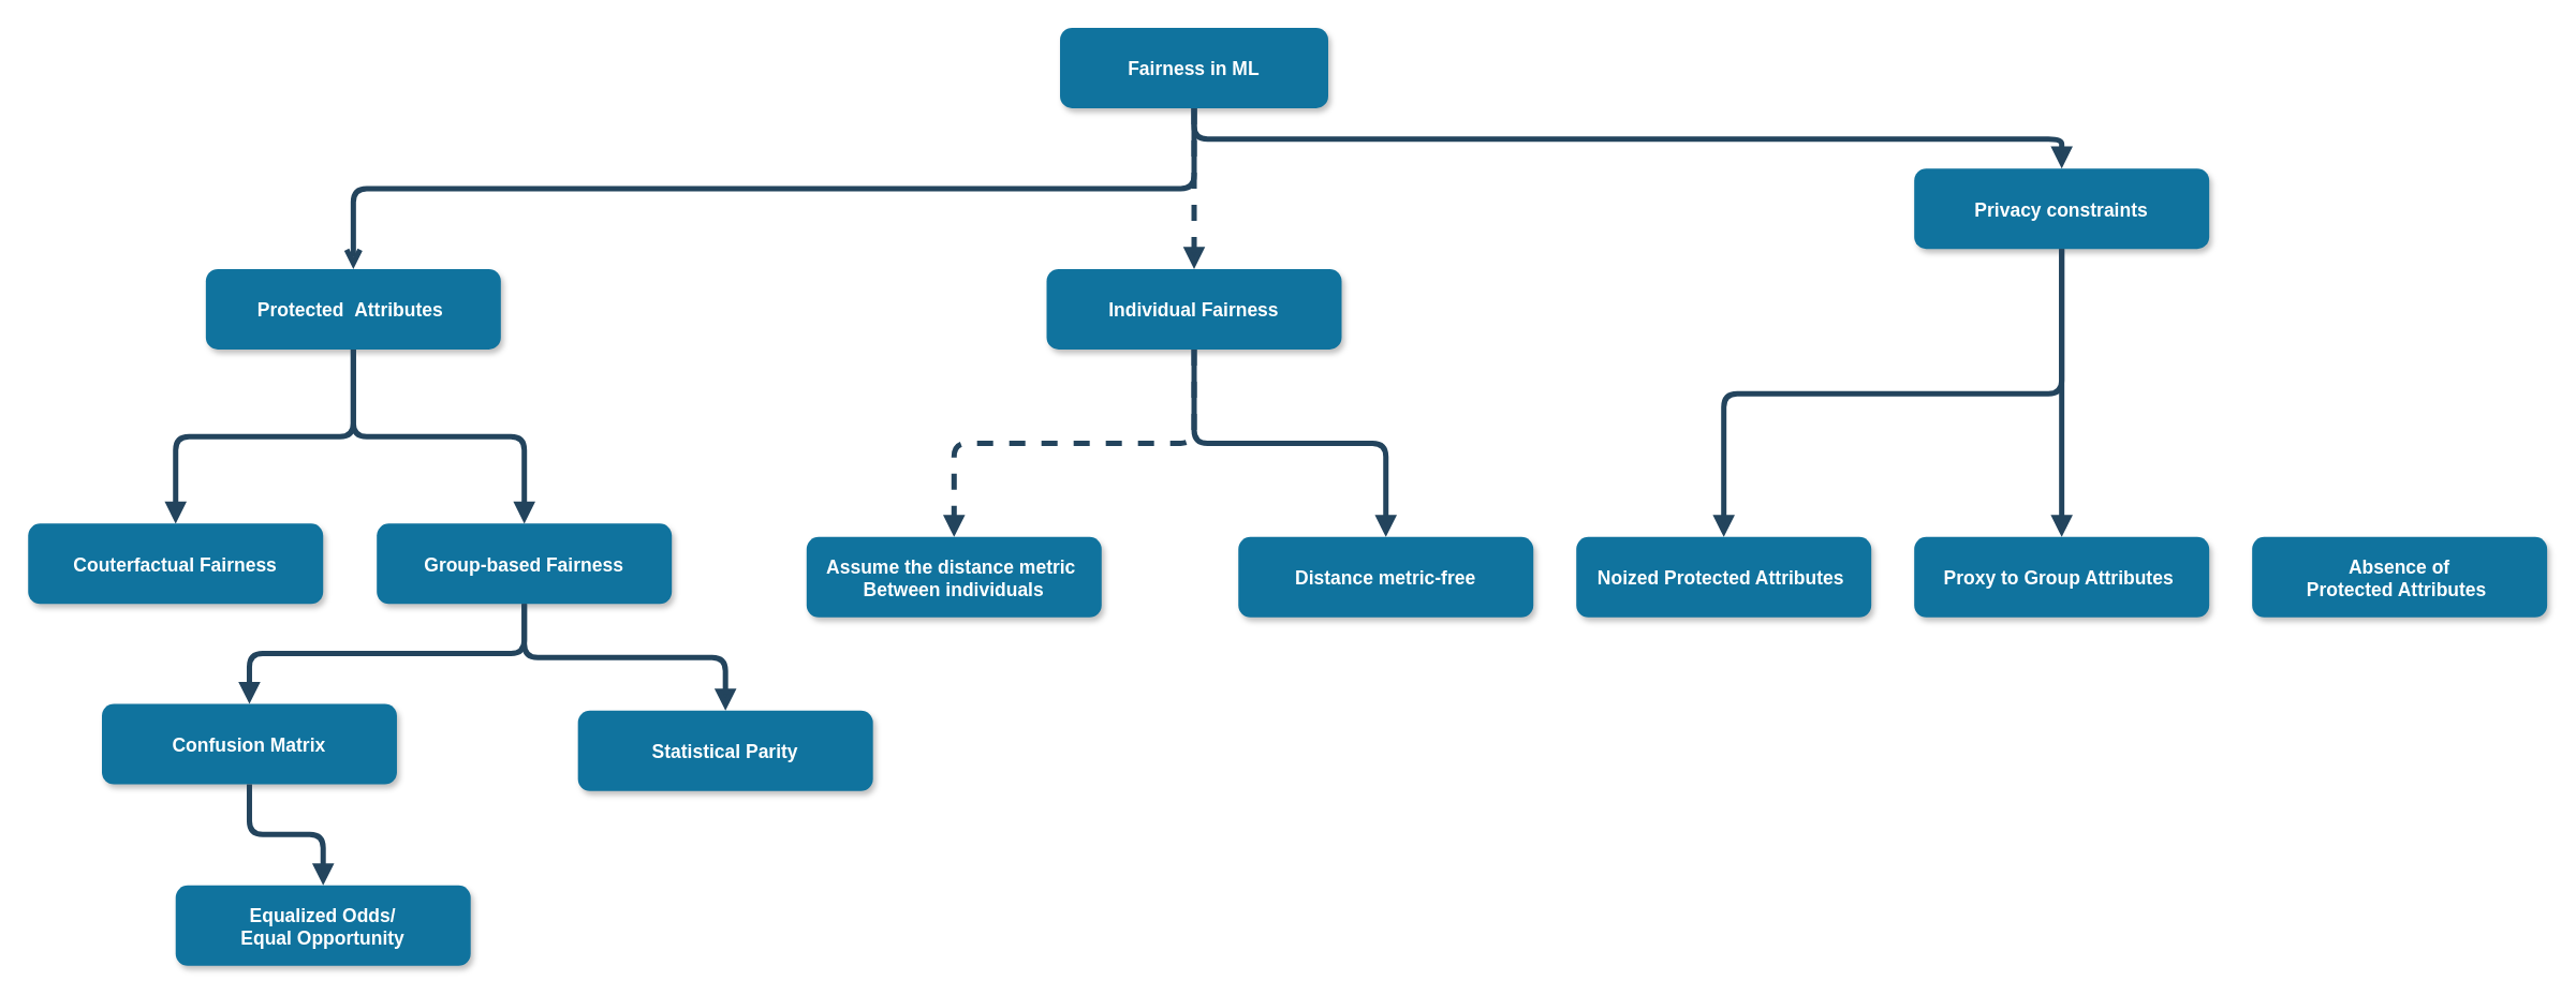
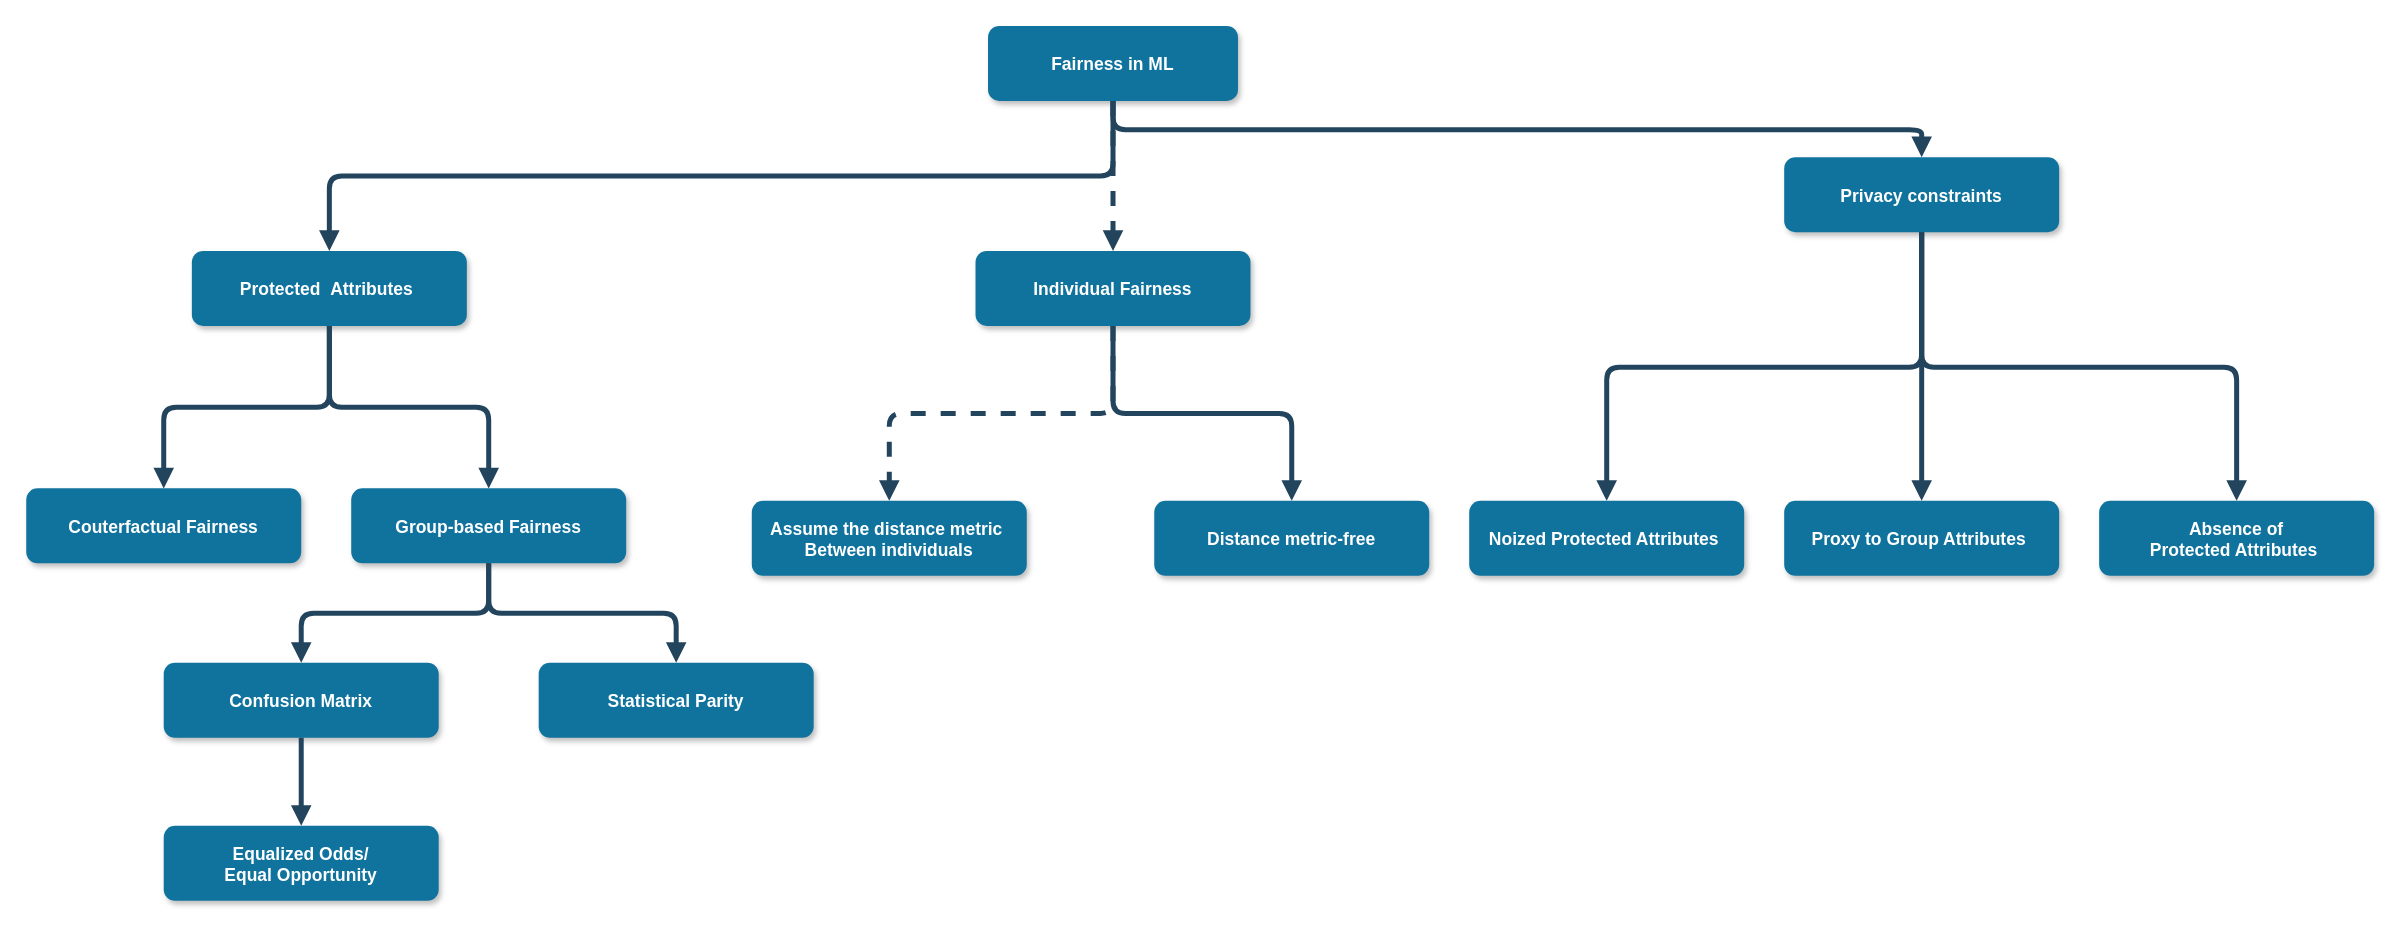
- <mxCell id="4" value="" style="edgeStyle=elbowEdgeStyle;elbow=vertical;strokeWidth=4;endArrow=open;endFill=1;fontStyle=1;strokeColor=#23445D;entryX=0.5;entryY=0;entryDx=0;entryDy=0;" parent="1" source="2" target="3" edge="1"><mxGeometry x="169.5" y="282" width="100" height="100" as="geometry"><mxPoint x="182.5" y="80" as="sourcePoint" /><mxPoint x="760.5" y="124.5" as="targetPoint" /></mxGeometry></mxCell>
+ <mxCell id="4" value="" style="edgeStyle=elbowEdgeStyle;elbow=vertical;strokeWidth=4;endArrow=block;endFill=1;fontStyle=1;strokeColor=#23445D;entryX=0.5;entryY=0;entryDx=0;entryDy=0;" parent="1" source="2" target="3" edge="1"><mxGeometry x="169.5" y="282" width="100" height="100" as="geometry"><mxPoint x="182.5" y="80" as="sourcePoint" /><mxPoint x="760.5" y="124.5" as="targetPoint" /></mxGeometry></mxCell>
+ <mxCell id="22" value="" style="edgeStyle=elbowEdgeStyle;elbow=vertical;strokeWidth=4;endArrow=block;endFill=1;fontStyle=1;strokeColor=#23445D;exitX=0.5;exitY=1;exitDx=0;exitDy=0;entryX=0.5;entryY=0;entryDx=0;entryDy=0;" parent="1" source="7" target="21" edge="1"><mxGeometry x="1446" y="315.5" width="100" height="100" as="geometry"><mxPoint x="1818.382" y="214.588" as="sourcePoint" /><mxPoint x="1670.147" y="374.588" as="targetPoint" /><Array as="points" /></mxGeometry></mxCell>
- <mxCell id="15" value="Confusion Matrix" style="rounded=1;fillColor=#10739E;strokeColor=none;shadow=1;gradientColor=none;fontStyle=1;fontColor=#FFFFFF;fontSize=14;" parent="1" vertex="1"><mxGeometry x="75.5" y="524.5" width="220" height="60" as="geometry" /></mxCell>
+ <mxCell id="15" value="Confusion Matrix" style="rounded=1;fillColor=#10739E;strokeColor=none;shadow=1;gradientColor=none;fontStyle=1;fontColor=#FFFFFF;fontSize=14;" parent="1" vertex="1"><mxGeometry x="130.5" y="529.5" width="220" height="60" as="geometry" /></mxCell>
